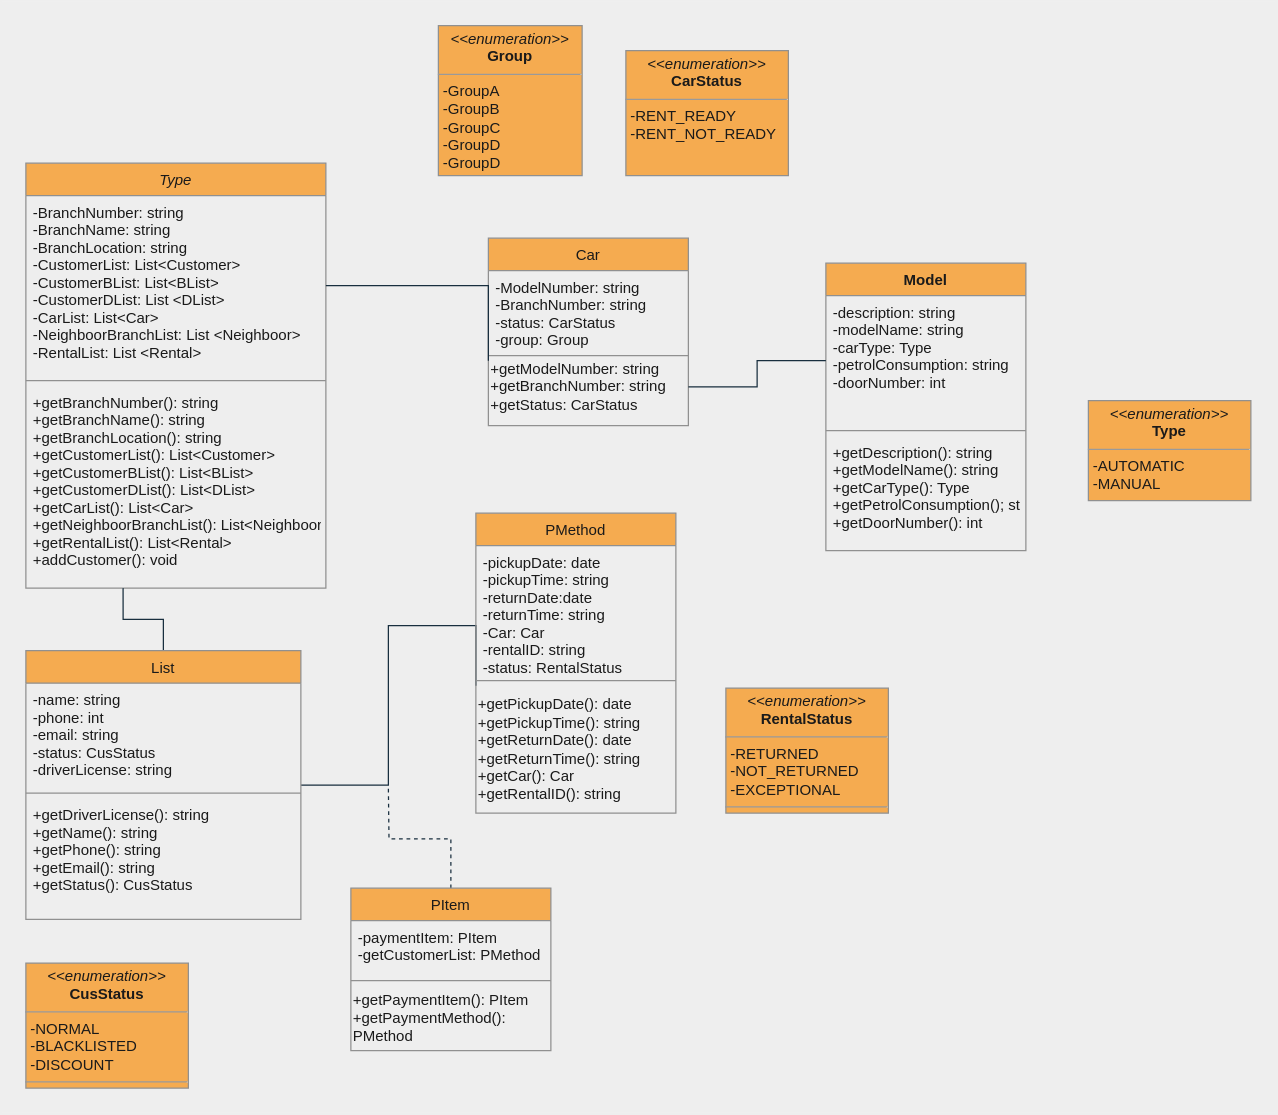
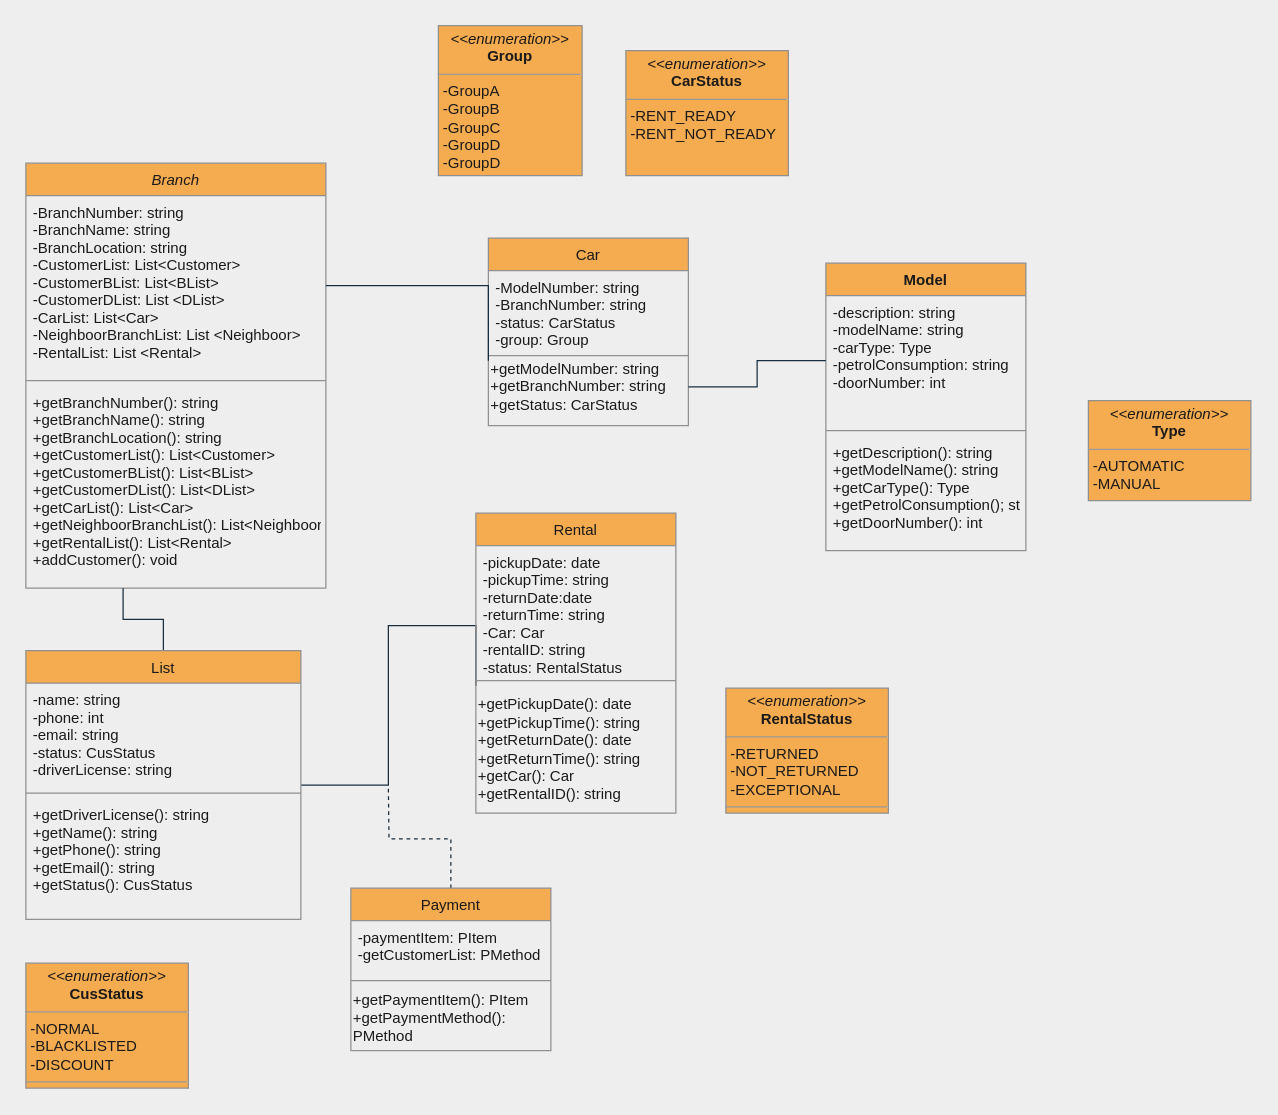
- <mxCell id="2" value="Type" style="swimlane;fontStyle=2;align=center;verticalAlign=top;childLayout=stackLayout;horizontal=1;startSize=26;horizontalStack=0;resizeParent=1;resizeLast=0;collapsible=1;marginBottom=0;rounded=0;shadow=0;strokeWidth=1;fillColor=#F5AB50;strokeColor=#909090;fontColor=#1A1A1A;" parent="1" vertex="1"><mxGeometry x="20" y="130" width="240" height="340" as="geometry"><mxRectangle x="230" y="140" width="160" height="26" as="alternateBounds" /></mxGeometry></mxCell>
+ <mxCell id="2" value="Branch" style="swimlane;fontStyle=2;align=center;verticalAlign=top;childLayout=stackLayout;horizontal=1;startSize=26;horizontalStack=0;resizeParent=1;resizeLast=0;collapsible=1;marginBottom=0;rounded=0;shadow=0;strokeWidth=1;fillColor=#F5AB50;strokeColor=#909090;fontColor=#1A1A1A;" parent="1" vertex="1"><mxGeometry x="20" y="130" width="240" height="340" as="geometry"><mxRectangle x="230" y="140" width="160" height="26" as="alternateBounds" /></mxGeometry></mxCell>
- <mxCell id="20" value="PMethod" style="swimlane;fontStyle=0;align=center;verticalAlign=top;childLayout=stackLayout;horizontal=1;startSize=26;horizontalStack=0;resizeParent=1;resizeLast=0;collapsible=1;marginBottom=0;rounded=0;shadow=0;strokeWidth=1;fillColor=#F5AB50;strokeColor=#909090;fontColor=#1A1A1A;" parent="1" vertex="1"><mxGeometry x="380" y="410" width="160" height="240" as="geometry"><mxRectangle x="130" y="380" width="160" height="26" as="alternateBounds" /></mxGeometry></mxCell>
+ <mxCell id="20" value="Rental" style="swimlane;fontStyle=0;align=center;verticalAlign=top;childLayout=stackLayout;horizontal=1;startSize=26;horizontalStack=0;resizeParent=1;resizeLast=0;collapsible=1;marginBottom=0;rounded=0;shadow=0;strokeWidth=1;fillColor=#F5AB50;strokeColor=#909090;fontColor=#1A1A1A;" parent="1" vertex="1"><mxGeometry x="380" y="410" width="160" height="240" as="geometry"><mxRectangle x="130" y="380" width="160" height="26" as="alternateBounds" /></mxGeometry></mxCell>
- <mxCell id="30" value="PItem" style="swimlane;fontStyle=0;align=center;verticalAlign=top;childLayout=stackLayout;horizontal=1;startSize=26;horizontalStack=0;resizeParent=1;resizeLast=0;collapsible=1;marginBottom=0;rounded=0;shadow=0;strokeWidth=1;fillColor=#F5AB50;strokeColor=#909090;fontColor=#1A1A1A;" vertex="1" parent="1"><mxGeometry x="280" y="710" width="160" height="130" as="geometry"><mxRectangle x="340" y="380" width="170" height="26" as="alternateBounds" /></mxGeometry></mxCell>
+ <mxCell id="30" value="Payment" style="swimlane;fontStyle=0;align=center;verticalAlign=top;childLayout=stackLayout;horizontal=1;startSize=26;horizontalStack=0;resizeParent=1;resizeLast=0;collapsible=1;marginBottom=0;rounded=0;shadow=0;strokeWidth=1;fillColor=#F5AB50;strokeColor=#909090;fontColor=#1A1A1A;" vertex="1" parent="1"><mxGeometry x="280" y="710" width="160" height="130" as="geometry"><mxRectangle x="340" y="380" width="170" height="26" as="alternateBounds" /></mxGeometry></mxCell>
